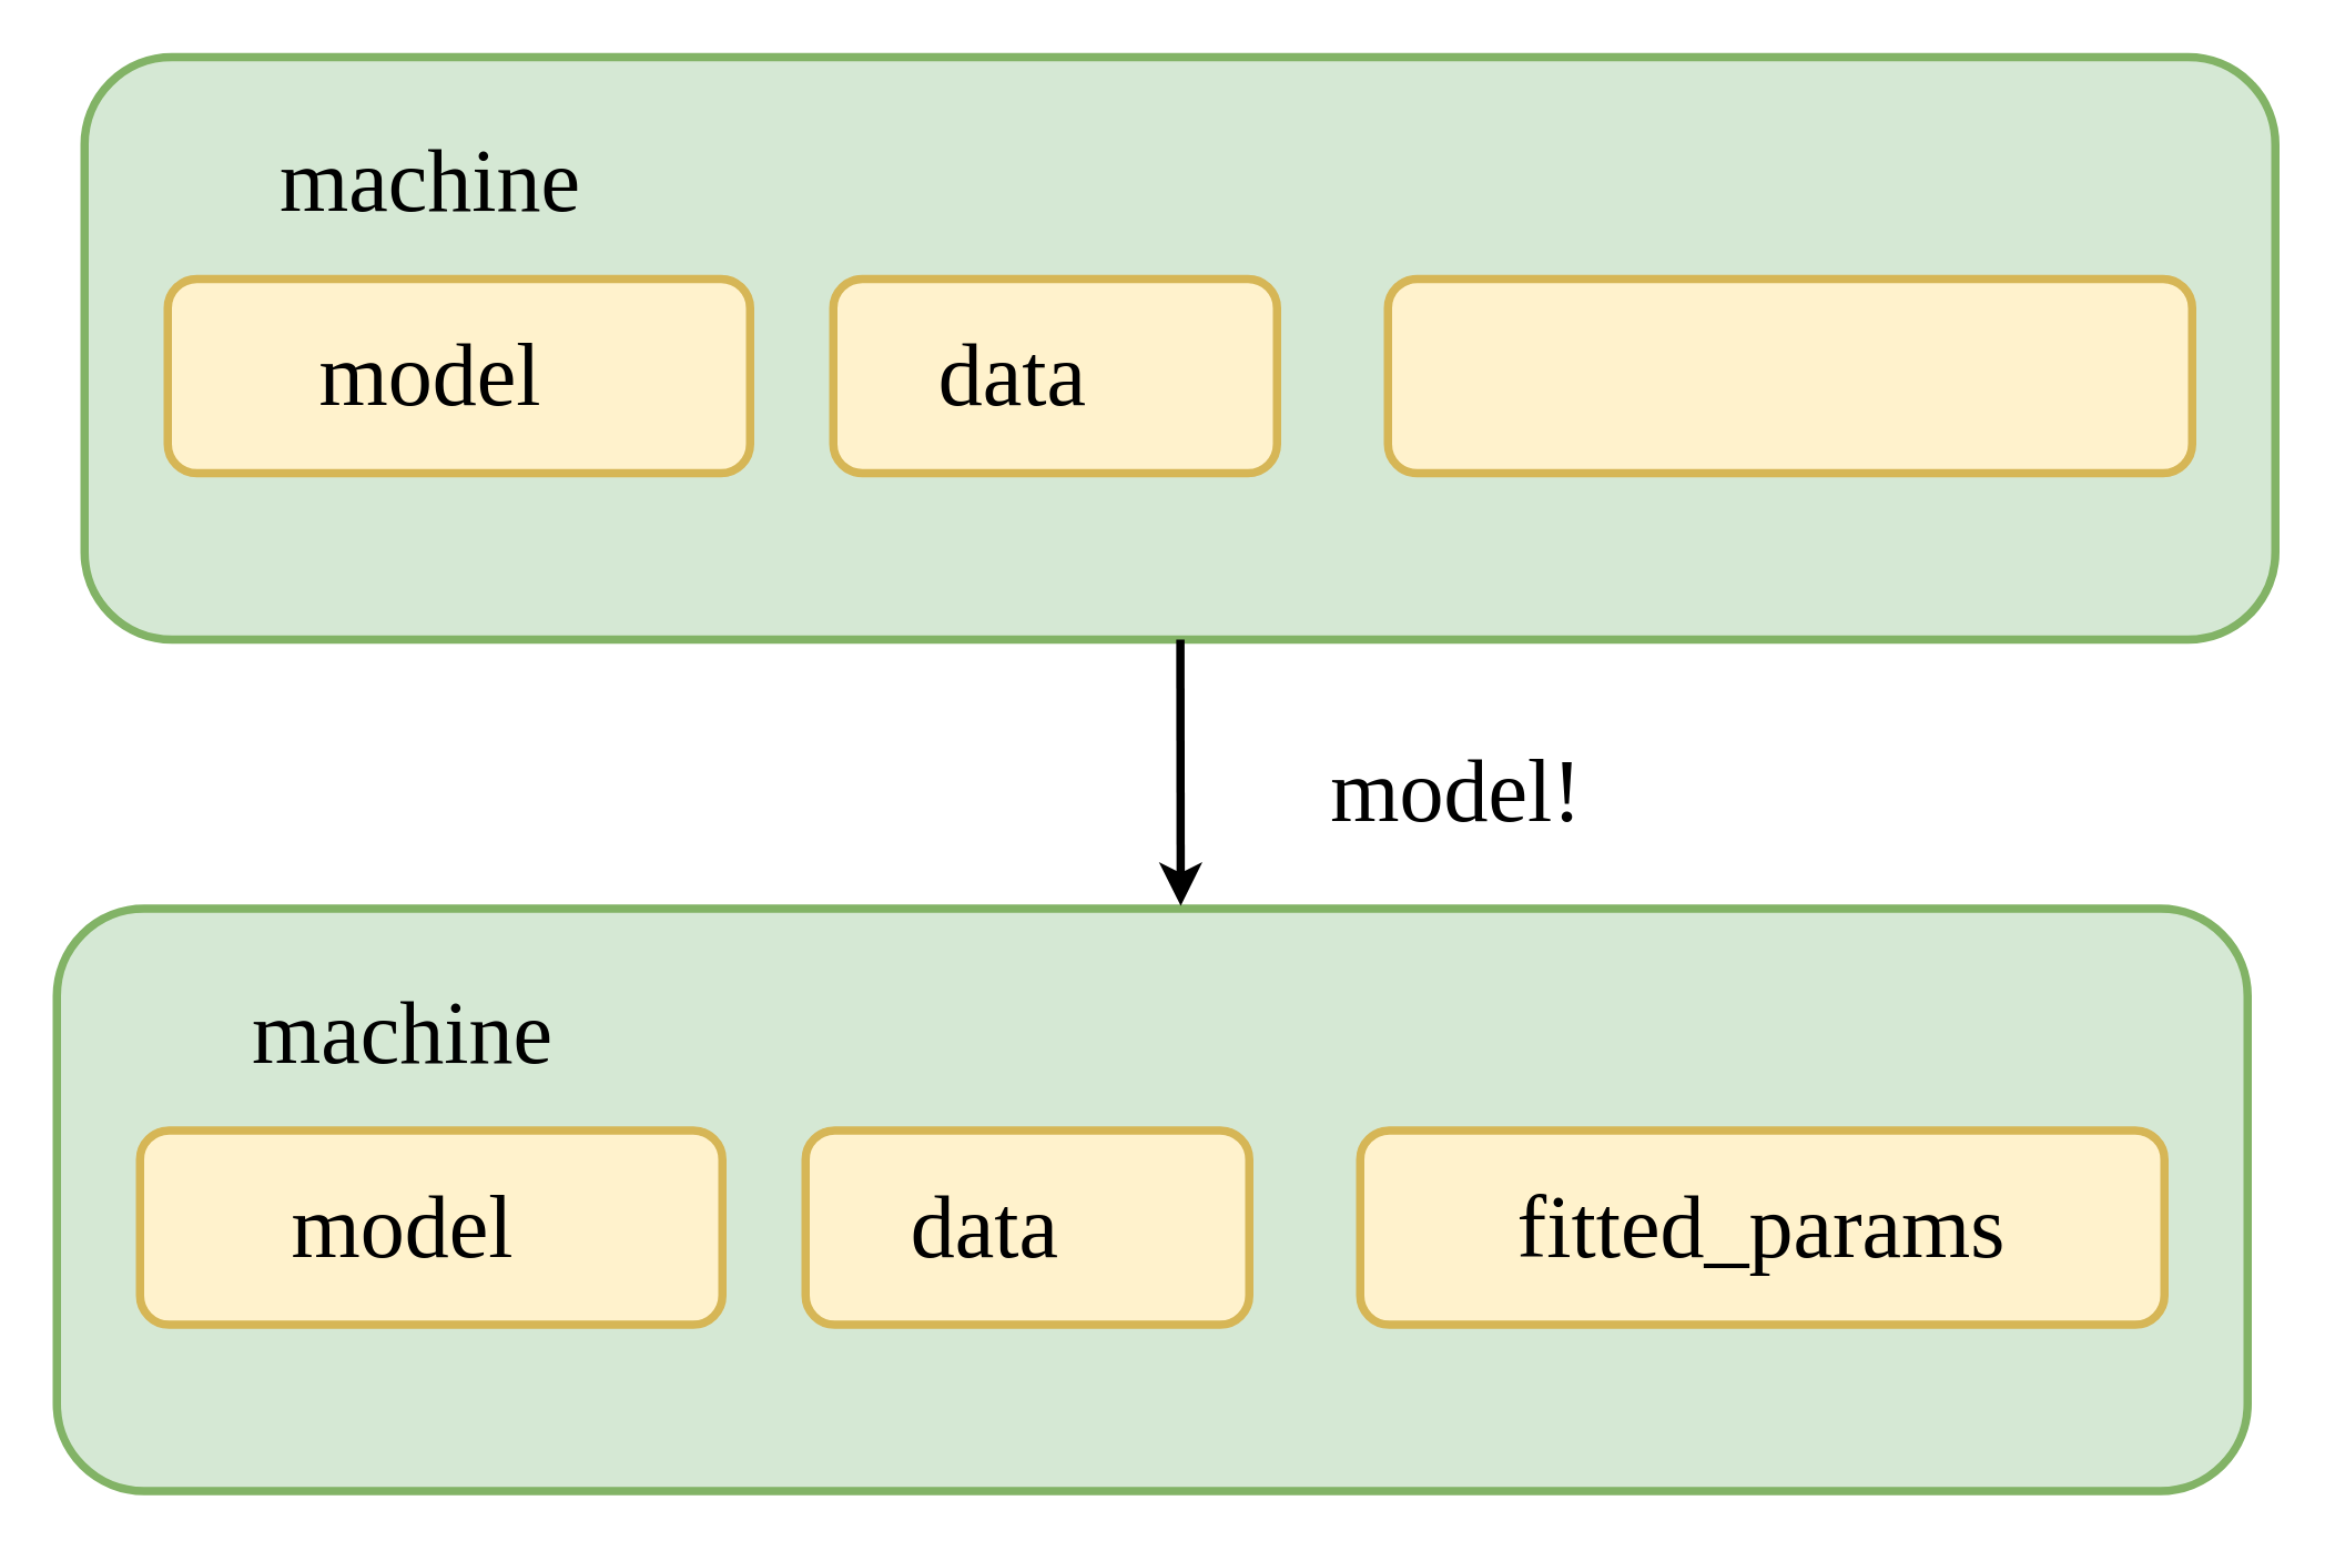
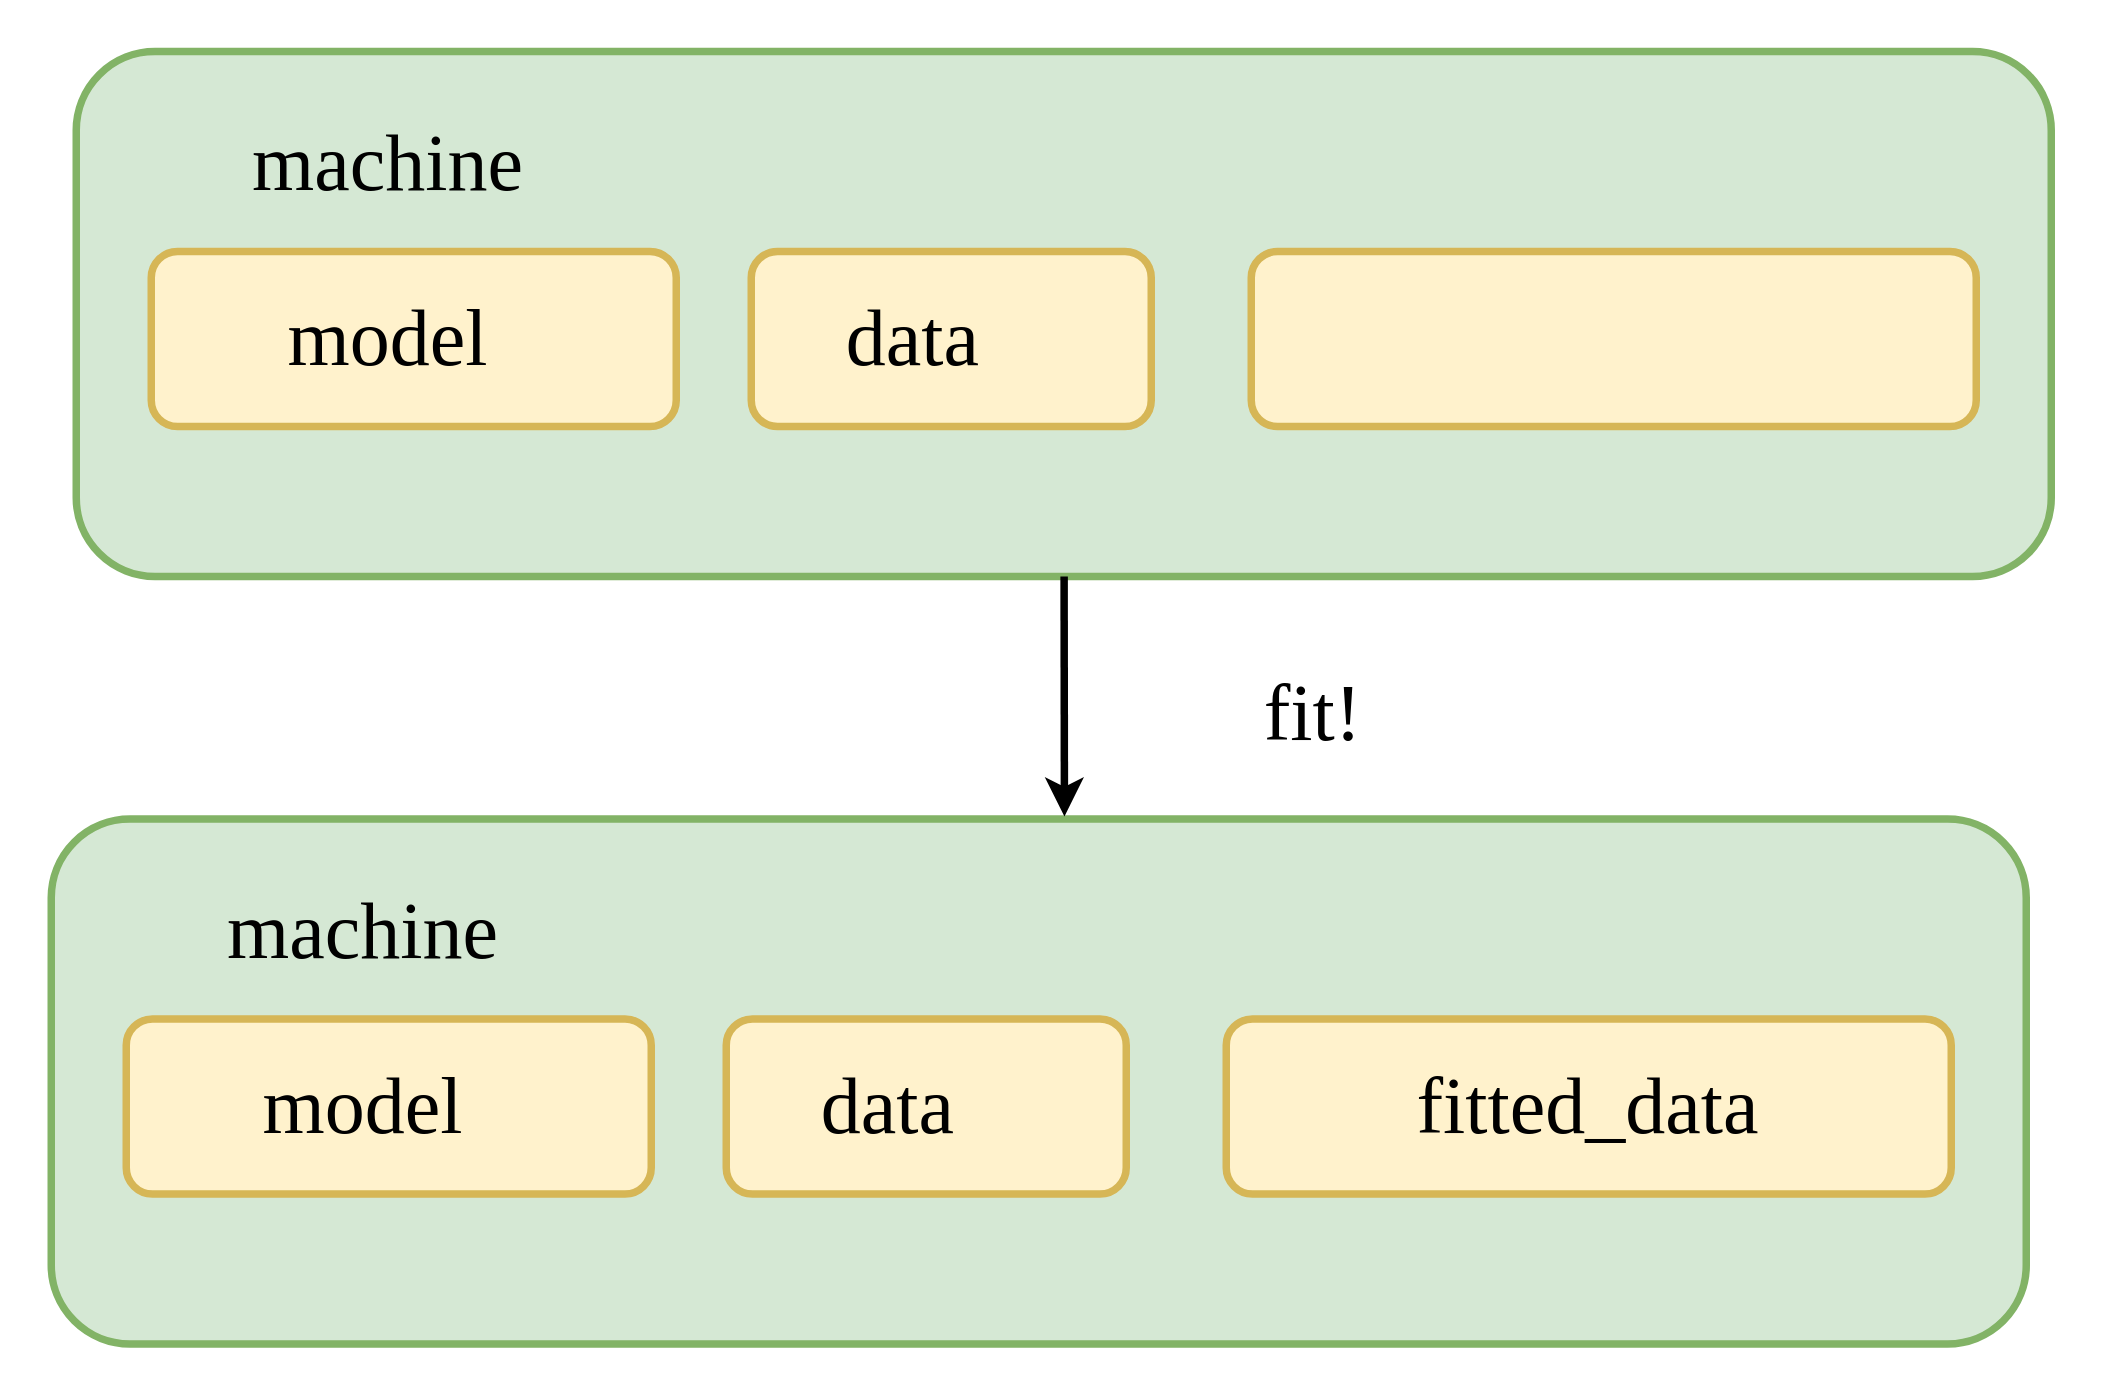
- <mxCell id="18" value="model!" style="text;html=1;strokeColor=none;fillColor=none;align=center;verticalAlign=middle;whiteSpace=wrap;rounded=0;fontSize=32;fontFamily=Lucida Console;" parent="1" vertex="1"><mxGeometry x="440" y="260" width="170" height="50" as="geometry" /></mxCell>
+ <mxCell id="18" value="fit!" style="text;html=1;strokeColor=none;fillColor=none;align=center;verticalAlign=middle;whiteSpace=wrap;rounded=0;fontSize=32;fontFamily=Lucida Console;" parent="1" vertex="1"><mxGeometry x="440" y="260" width="170" height="50" as="geometry" /></mxCell>
- <mxCell id="16" value="fitted_params" style="text;html=1;strokeColor=none;fillColor=none;align=center;verticalAlign=middle;whiteSpace=wrap;rounded=0;fontSize=32;fontFamily=Lucida Console;" parent="1" vertex="1"><mxGeometry x="550" y="417" width="170" height="50" as="geometry" /></mxCell>
+ <mxCell id="16" value="fitted_data" style="text;html=1;strokeColor=none;fillColor=none;align=center;verticalAlign=middle;whiteSpace=wrap;rounded=0;fontSize=32;fontFamily=Lucida Console;" parent="1" vertex="1"><mxGeometry x="550" y="417" width="170" height="50" as="geometry" /></mxCell>
